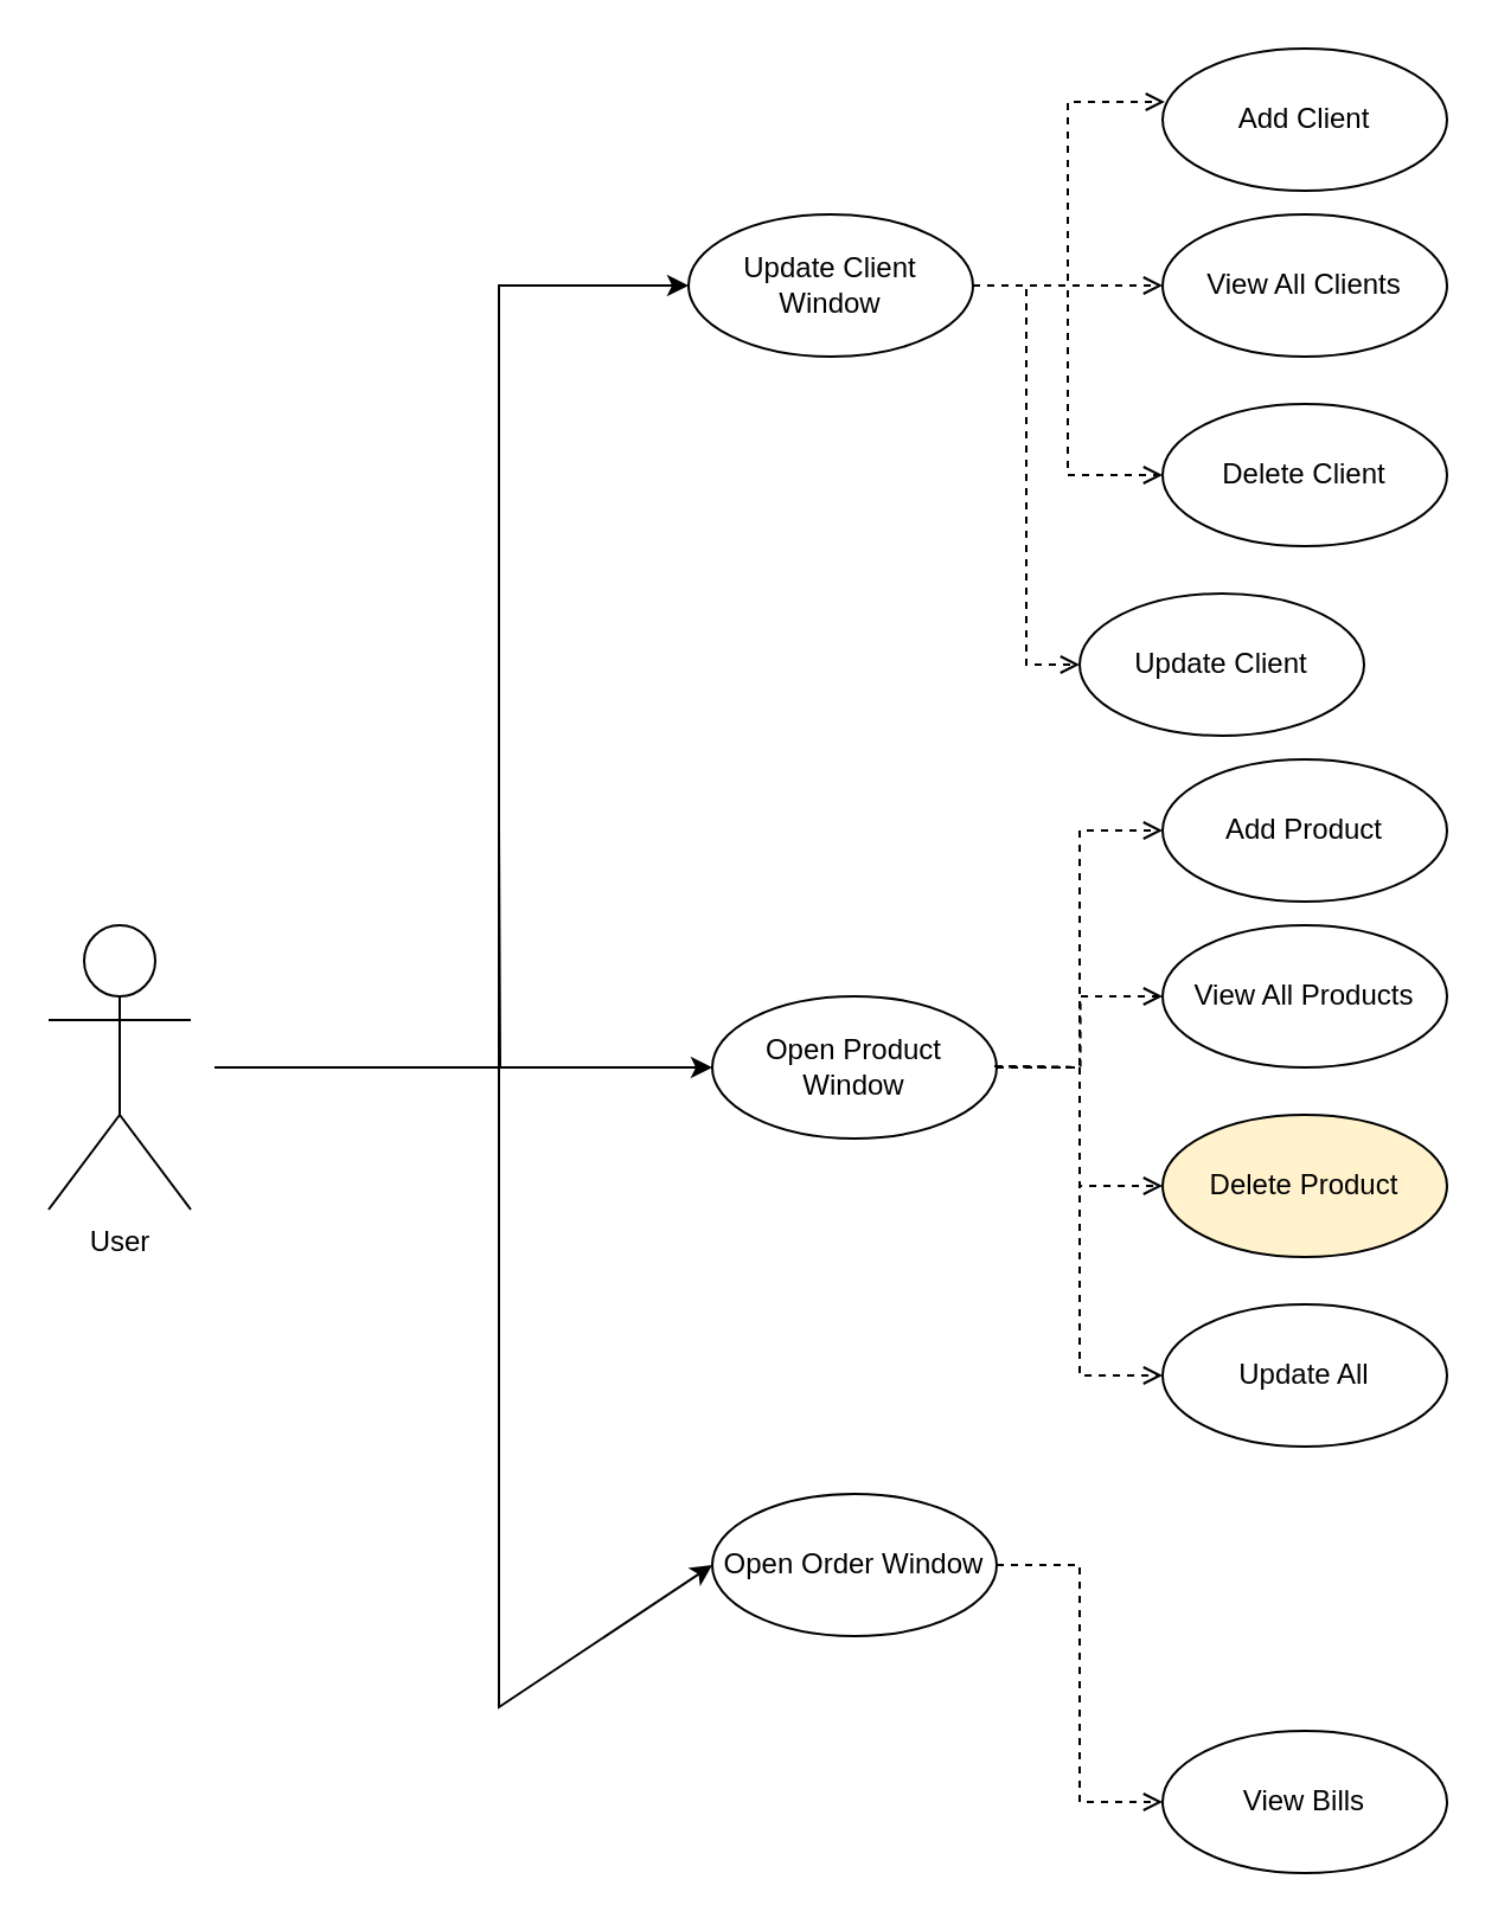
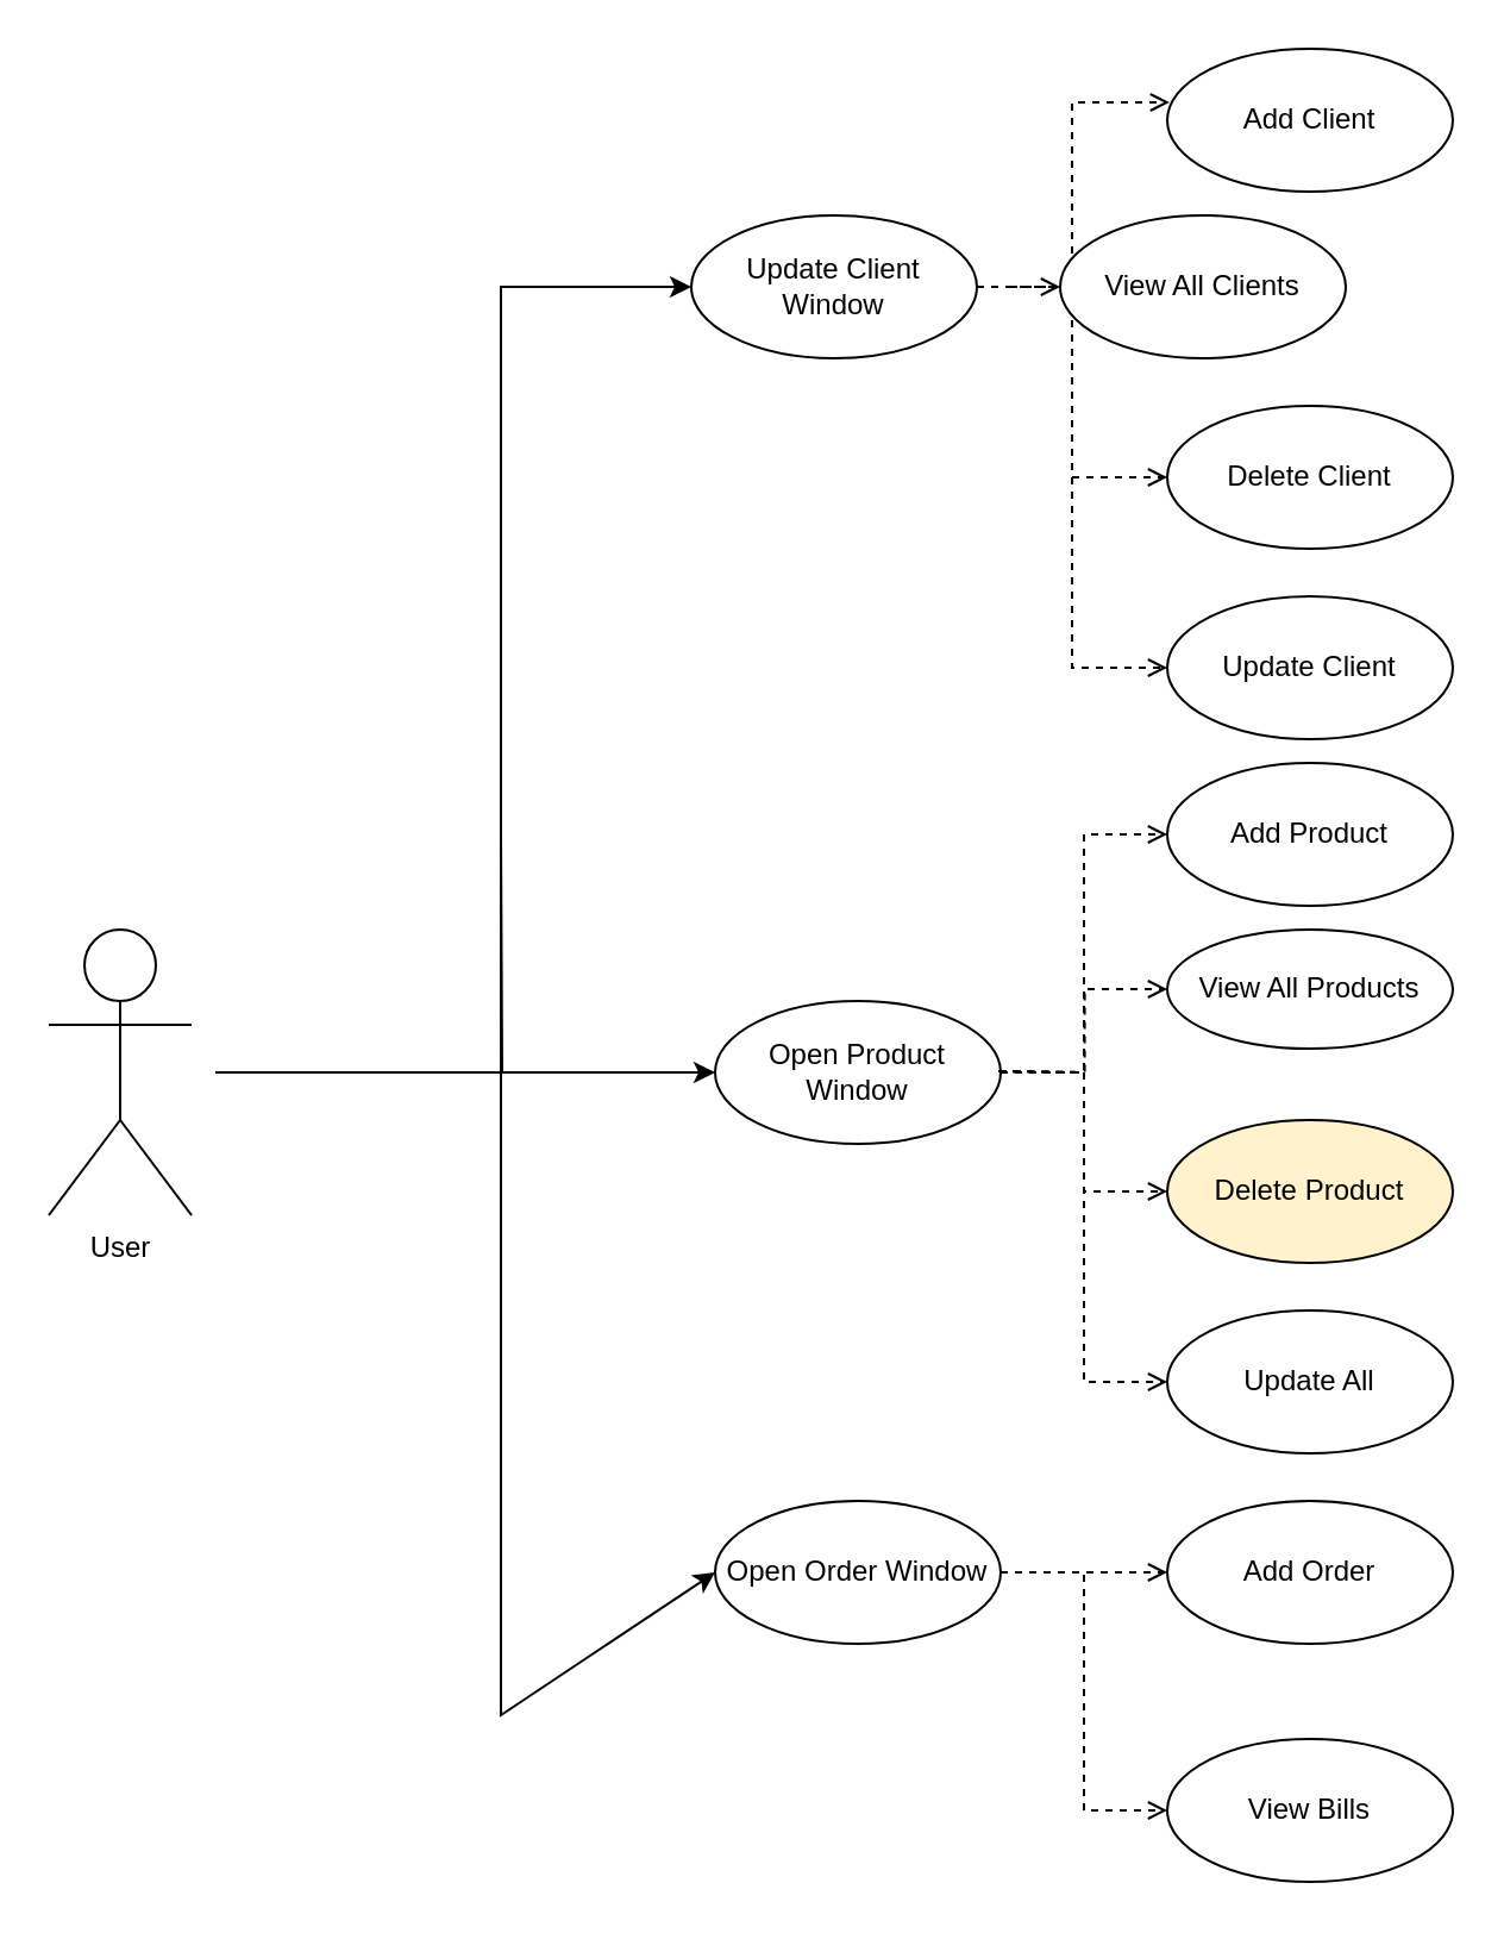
- <mxCell id="18" value="View All Clients" style="ellipse;whiteSpace=wrap;html=1;" vertex="1" parent="1"><mxGeometry x="490" y="90" width="120" height="60" as="geometry" /></mxCell>
+ <mxCell id="18" value="View All Clients" style="ellipse;whiteSpace=wrap;html=1;" vertex="1" parent="1"><mxGeometry x="445" y="90" width="120" height="60" as="geometry" /></mxCell>
- <mxCell id="20" value="Update Client" style="ellipse;whiteSpace=wrap;html=1;" vertex="1" parent="1"><mxGeometry x="455" y="250" width="120" height="60" as="geometry" /></mxCell>
+ <mxCell id="20" value="Update Client" style="ellipse;whiteSpace=wrap;html=1;" vertex="1" parent="1"><mxGeometry x="490" y="250" width="120" height="60" as="geometry" /></mxCell>
- <mxCell id="22" value="View All Products" style="ellipse;whiteSpace=wrap;html=1;" vertex="1" parent="1"><mxGeometry x="490" y="390" width="120" height="60" as="geometry" /></mxCell>
+ <mxCell id="22" value="View All Products" style="ellipse;whiteSpace=wrap;html=1;" vertex="1" parent="1"><mxGeometry x="490" y="390" width="120" height="50" as="geometry" /></mxCell>
+ <mxCell id="8" style="edgeStyle=orthogonalEdgeStyle;rounded=0;orthogonalLoop=1;jettySize=auto;html=1;exitX=1;exitY=0.5;exitDx=0;exitDy=0;entryX=0;entryY=0.5;entryDx=0;entryDy=0;dashed=1;endArrow=open;endFill=0;" edge="1" parent="1" source="10" target="28"><mxGeometry relative="1" as="geometry" /></mxCell>
+ <mxCell id="28" value="Add Order" style="ellipse;whiteSpace=wrap;html=1;" vertex="1" parent="1"><mxGeometry x="490" y="630" width="120" height="60" as="geometry" /></mxCell>
